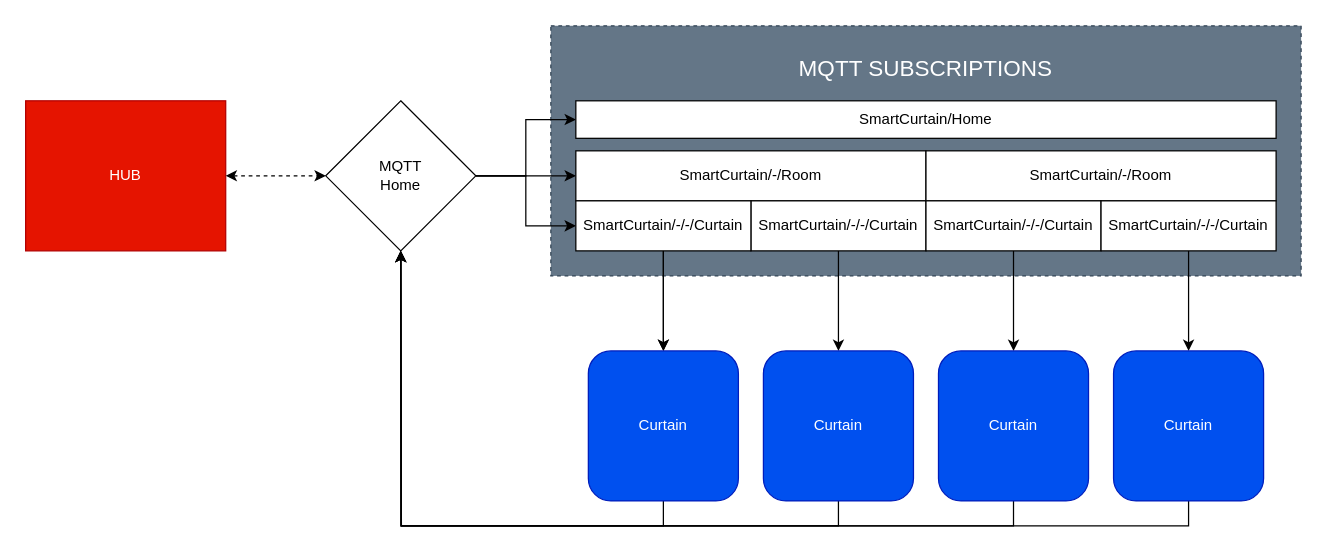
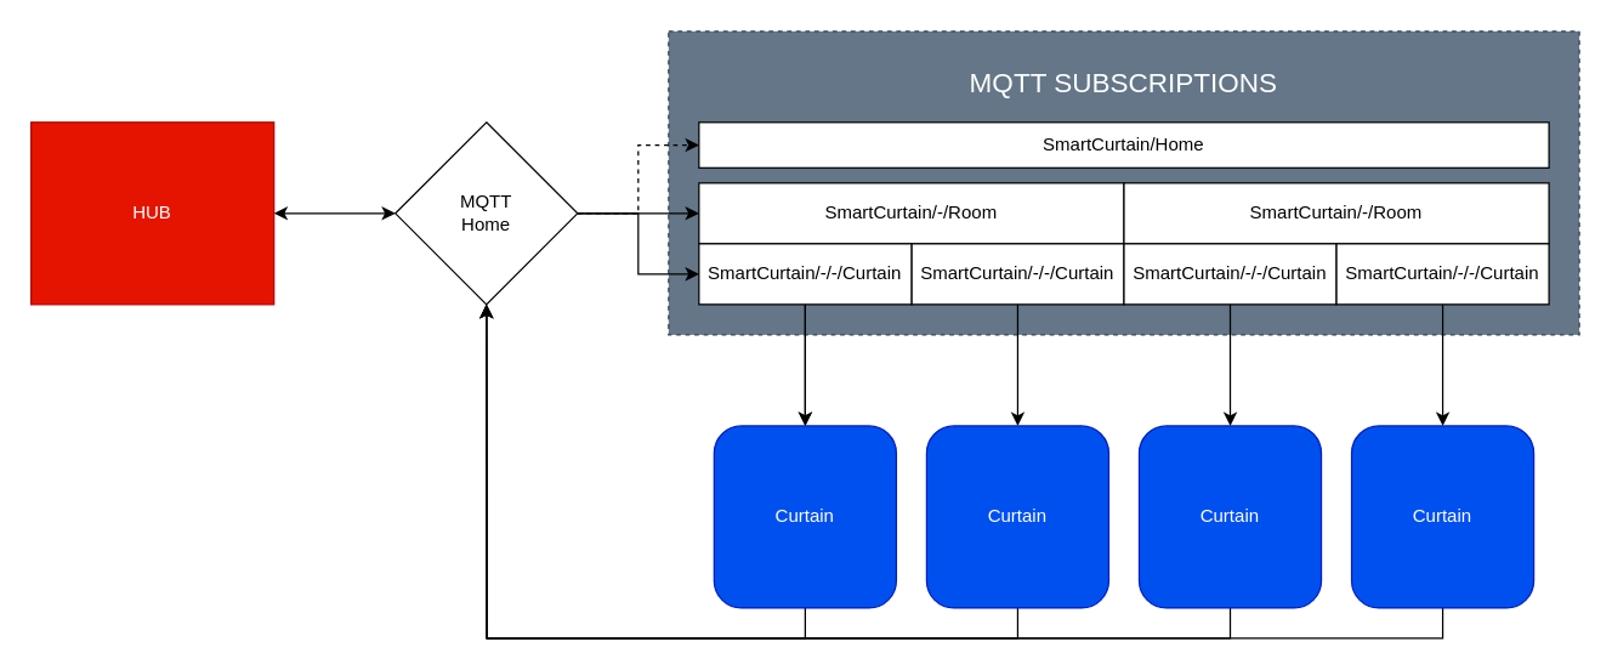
- <mxCell id="4" style="edgeStyle=orthogonalEdgeStyle;rounded=0;orthogonalLoop=1;jettySize=auto;html=1;exitX=1;exitY=0.5;exitDx=0;exitDy=0;entryX=0;entryY=0.5;entryDx=0;entryDy=0;" edge="1" parent="1" source="7" target="8"><mxGeometry relative="1" as="geometry" /></mxCell>
+ <mxCell id="4" style="edgeStyle=orthogonalEdgeStyle;rounded=0;orthogonalLoop=1;jettySize=auto;html=1;exitX=1;exitY=0.5;exitDx=0;exitDy=0;entryX=0;entryY=0.5;entryDx=0;entryDy=0;dashed=1;" edge="1" parent="1" source="7" target="8"><mxGeometry relative="1" as="geometry" /></mxCell>
- <mxCell id="28" value="" style="endArrow=classic;startArrow=classic;html=1;rounded=0;exitX=1;exitY=0.5;exitDx=0;exitDy=0;dashed=1;" edge="1" parent="1" source="3" target="7"><mxGeometry width="50" height="50" relative="1" as="geometry"><mxPoint x="330" y="360" as="sourcePoint" /><mxPoint x="380" y="310" as="targetPoint" /></mxGeometry></mxCell>
+ <mxCell id="28" value="" style="endArrow=classic;startArrow=classic;html=1;rounded=0;exitX=1;exitY=0.5;exitDx=0;exitDy=0;" edge="1" parent="1" source="3" target="7"><mxGeometry width="50" height="50" relative="1" as="geometry"><mxPoint x="330" y="360" as="sourcePoint" /><mxPoint x="380" y="310" as="targetPoint" /></mxGeometry></mxCell>
